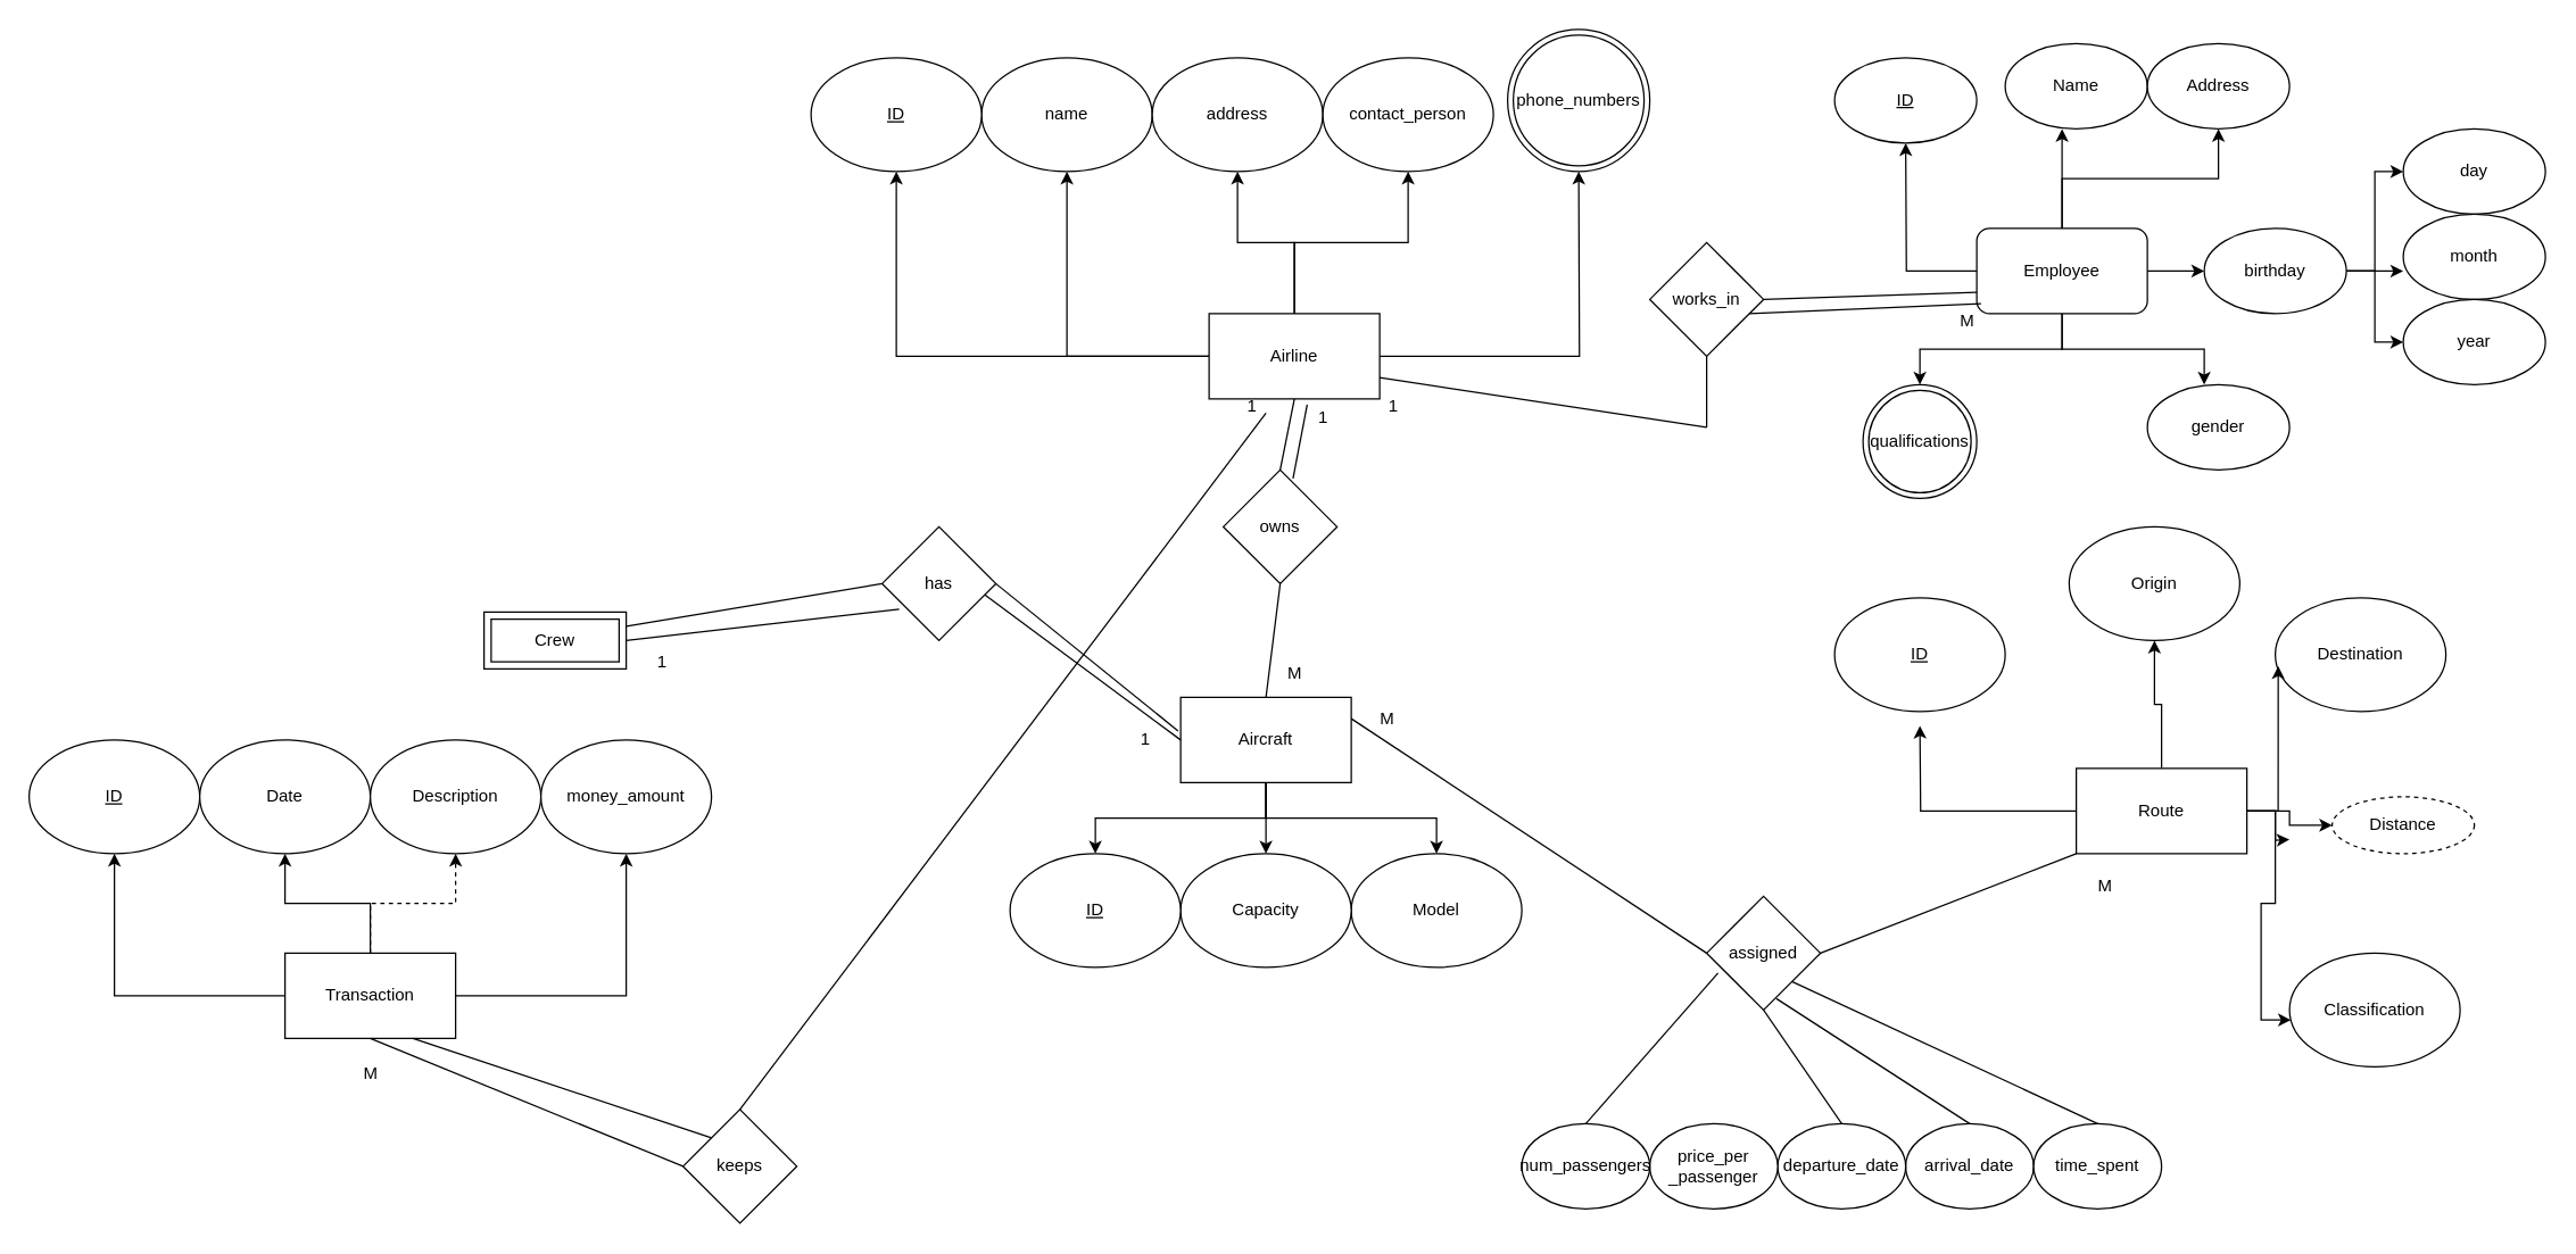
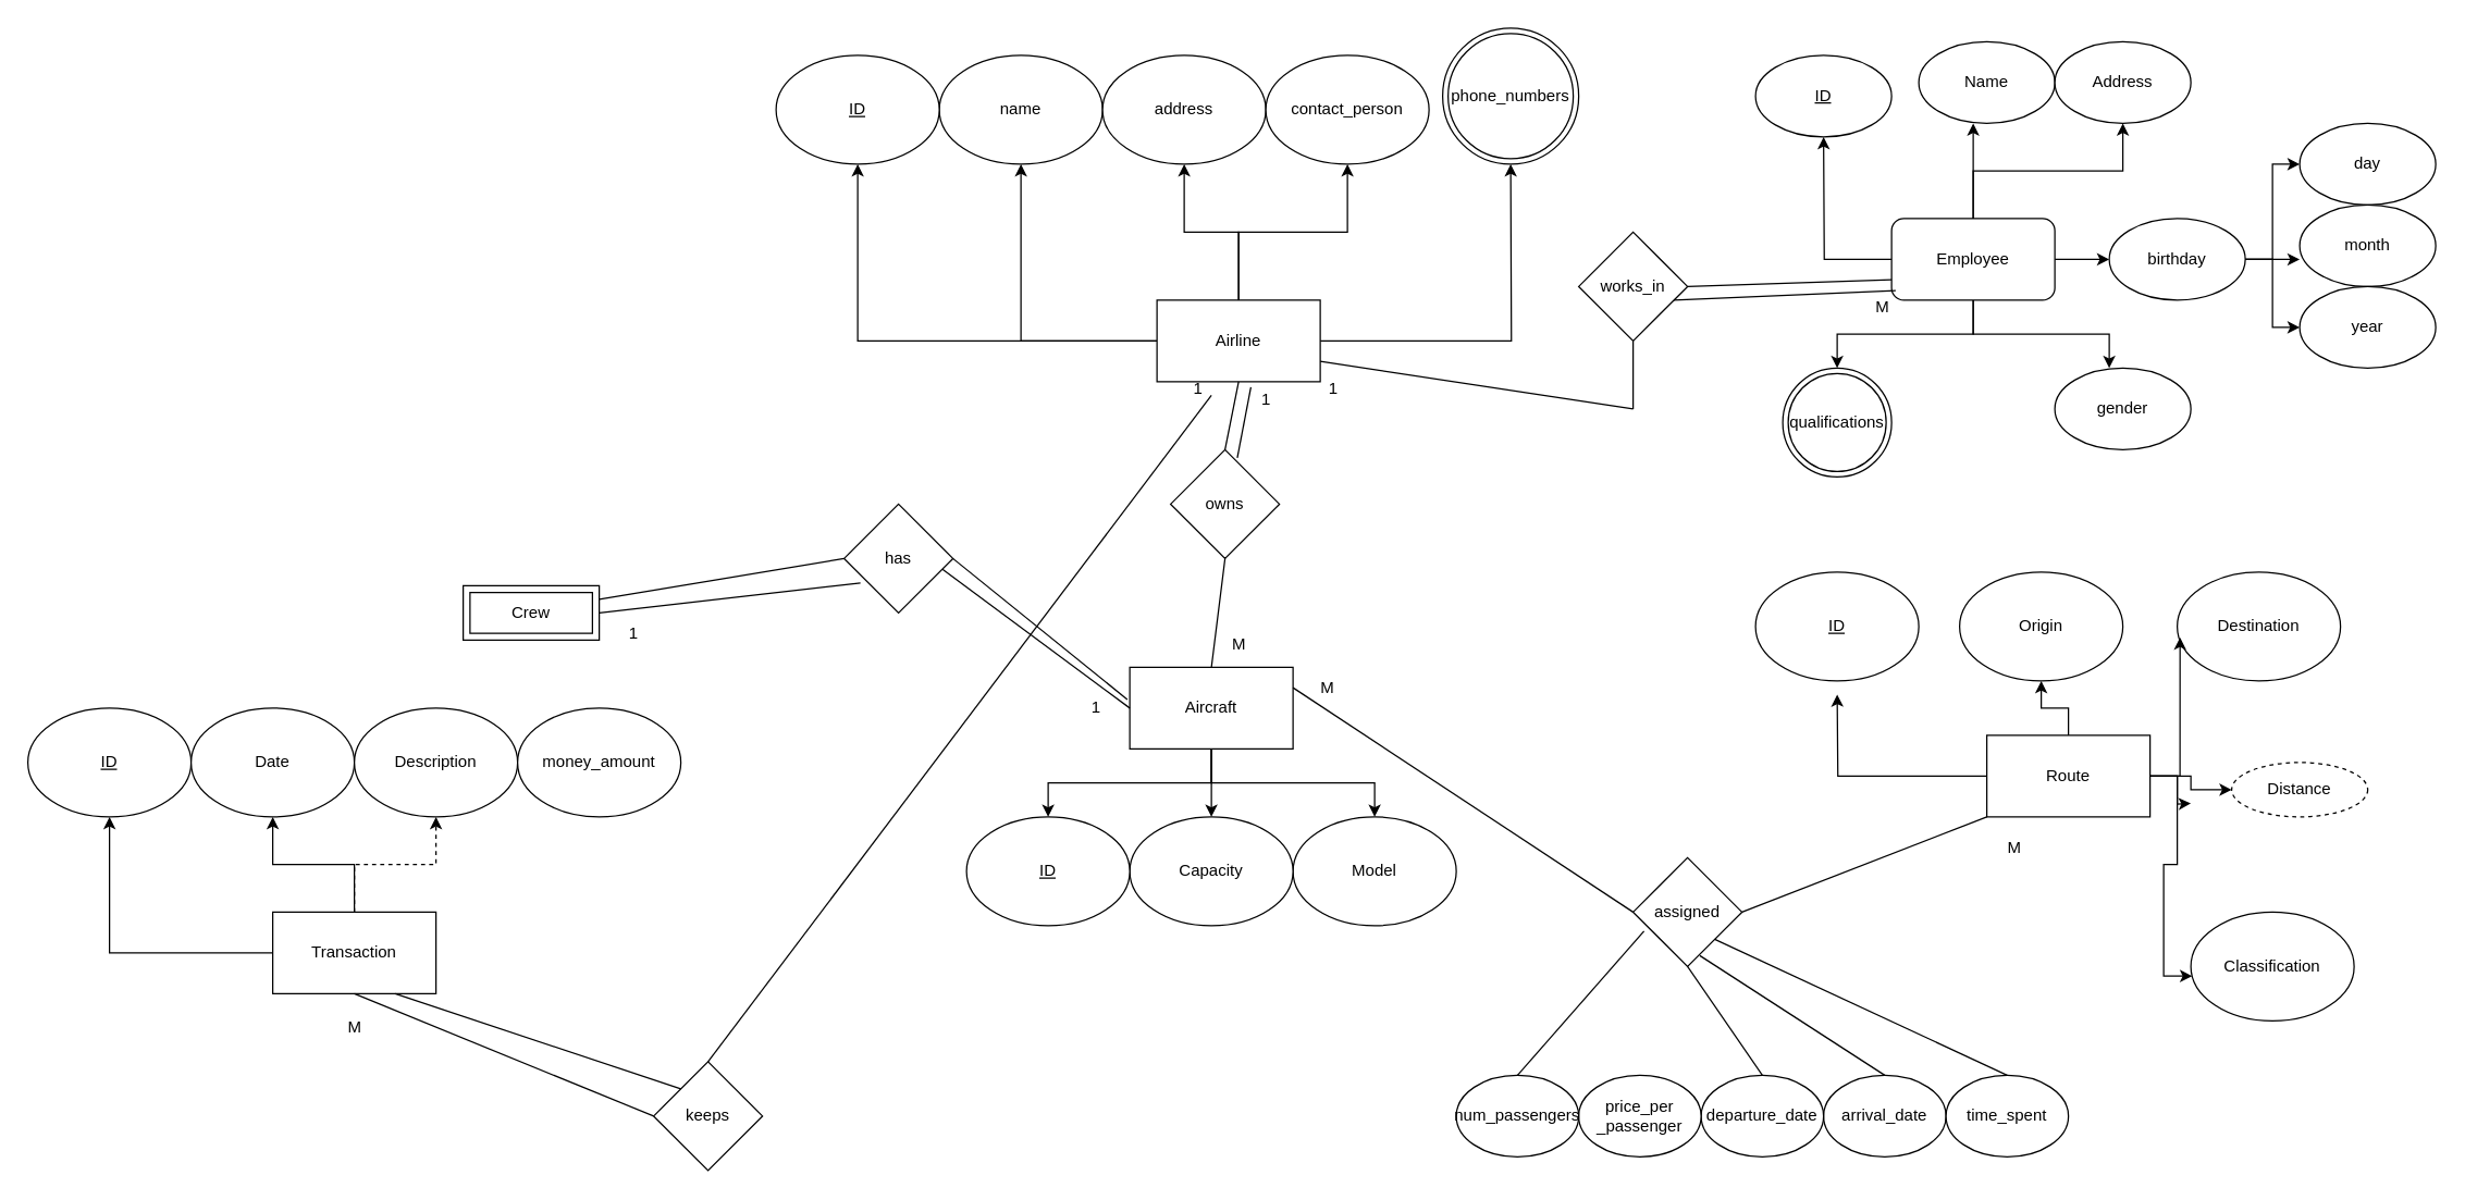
- <mxCell id="45" value="Origin" style="ellipse;whiteSpace=wrap;html=1;" vertex="1" parent="1"><mxGeometry x="1455" y="370" width="120" height="80" as="geometry" /></mxCell>
+ <mxCell id="45" value="Origin" style="ellipse;whiteSpace=wrap;html=1;" vertex="1" parent="1"><mxGeometry x="1440" y="420" width="120" height="80" as="geometry" /></mxCell>
- <mxCell id="51" style="edgeStyle=orthogonalEdgeStyle;rounded=0;orthogonalLoop=1;jettySize=auto;html=1;entryX=0.5;entryY=1;entryDx=0;entryDy=0;" edge="1" parent="1" source="52" target="56"><mxGeometry relative="1" as="geometry" /></mxCell>
